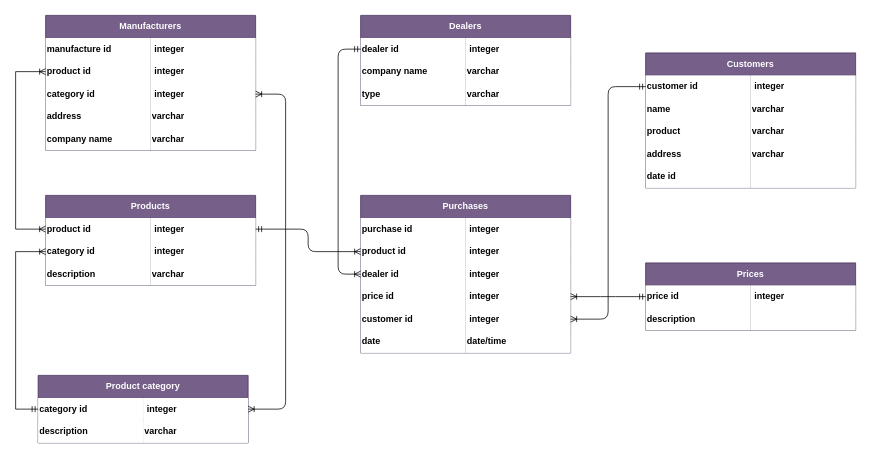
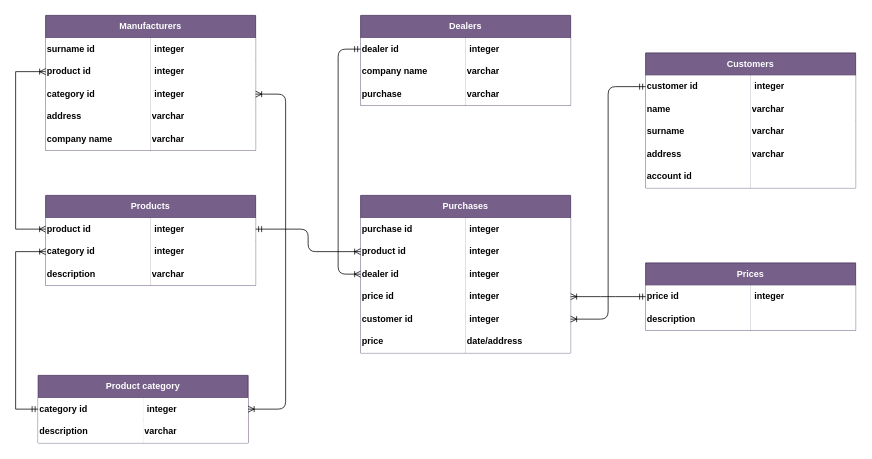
- <mxCell id="38" value="manufacture id" style="shape=partialRectangle;connectable=0;fillColor=#FFFFFF;top=0;left=0;bottom=0;right=0;fontStyle=1;overflow=hidden;html=1;whiteSpace=wrap;strokeColor=#000000;fontColor=#000000;perimeterSpacing=1;align=left;" vertex="1" parent="37"><mxGeometry width="140" height="30" as="geometry"><mxRectangle width="140" height="30" as="alternateBounds" /></mxGeometry></mxCell>
+ <mxCell id="38" value="surname id" style="shape=partialRectangle;connectable=0;fillColor=#FFFFFF;top=0;left=0;bottom=0;right=0;fontStyle=1;overflow=hidden;html=1;whiteSpace=wrap;strokeColor=#000000;fontColor=#000000;perimeterSpacing=1;align=left;" vertex="1" parent="37"><mxGeometry width="140" height="30" as="geometry"><mxRectangle width="140" height="30" as="alternateBounds" /></mxGeometry></mxCell>
- <mxCell id="34" value="&lt;font color=&quot;#000000&quot;&gt;&lt;span style=&quot;background-color: rgb(255, 255, 255);&quot;&gt;type&lt;/span&gt;&lt;/font&gt;" style="shape=partialRectangle;connectable=0;fillColor=#FFFFFF;top=0;left=0;bottom=0;right=0;fontStyle=1;overflow=hidden;html=1;whiteSpace=wrap;strokeWidth=1;strokeColor=#000000;perimeterSpacing=1;align=left;textShadow=0;" vertex="1" parent="33"><mxGeometry width="140" height="30" as="geometry"><mxRectangle width="140" height="30" as="alternateBounds" /></mxGeometry></mxCell>
+ <mxCell id="34" value="&lt;font color=&quot;#000000&quot;&gt;&lt;span style=&quot;background-color: rgb(255, 255, 255);&quot;&gt;purchase&lt;/span&gt;&lt;/font&gt;" style="shape=partialRectangle;connectable=0;fillColor=#FFFFFF;top=0;left=0;bottom=0;right=0;fontStyle=1;overflow=hidden;html=1;whiteSpace=wrap;strokeWidth=1;strokeColor=#000000;perimeterSpacing=1;align=left;textShadow=0;" vertex="1" parent="33"><mxGeometry width="140" height="30" as="geometry"><mxRectangle width="140" height="30" as="alternateBounds" /></mxGeometry></mxCell>
- <mxCell id="60" value="&lt;font color=&quot;#000000&quot;&gt;product&lt;/font&gt;" style="shape=partialRectangle;connectable=0;fillColor=#FFFFFF;top=0;left=0;bottom=0;right=0;fontStyle=1;overflow=hidden;html=1;whiteSpace=wrap;strokeWidth=1;strokeColor=#000000;perimeterSpacing=1;align=left;textShadow=0;" vertex="1" parent="59"><mxGeometry width="140" height="30" as="geometry"><mxRectangle width="140" height="30" as="alternateBounds" /></mxGeometry></mxCell>
+ <mxCell id="60" value="&lt;font color=&quot;#000000&quot;&gt;surname&lt;/font&gt;" style="shape=partialRectangle;connectable=0;fillColor=#FFFFFF;top=0;left=0;bottom=0;right=0;fontStyle=1;overflow=hidden;html=1;whiteSpace=wrap;strokeWidth=1;strokeColor=#000000;perimeterSpacing=1;align=left;textShadow=0;" vertex="1" parent="59"><mxGeometry width="140" height="30" as="geometry"><mxRectangle width="140" height="30" as="alternateBounds" /></mxGeometry></mxCell>
- <mxCell id="66" value="date id" style="shape=partialRectangle;connectable=0;fillColor=#FFFFFF;top=0;left=0;bottom=0;right=0;fontStyle=1;overflow=hidden;html=1;whiteSpace=wrap;strokeWidth=1;strokeColor=#000000;perimeterSpacing=1;align=left;textShadow=0;" vertex="1" parent="65"><mxGeometry width="140" height="30" as="geometry"><mxRectangle width="140" height="30" as="alternateBounds" /></mxGeometry></mxCell>
+ <mxCell id="66" value="account id" style="shape=partialRectangle;connectable=0;fillColor=#FFFFFF;top=0;left=0;bottom=0;right=0;fontStyle=1;overflow=hidden;html=1;whiteSpace=wrap;strokeWidth=1;strokeColor=#000000;perimeterSpacing=1;align=left;textShadow=0;" vertex="1" parent="65"><mxGeometry width="140" height="30" as="geometry"><mxRectangle width="140" height="30" as="alternateBounds" /></mxGeometry></mxCell>
- <mxCell id="85" value="&lt;font color=&quot;#000000&quot;&gt;date&lt;/font&gt;" style="shape=partialRectangle;connectable=0;fillColor=#FFFFFF;top=0;left=0;bottom=0;right=0;fontStyle=1;overflow=hidden;html=1;whiteSpace=wrap;strokeWidth=1;strokeColor=#000000;perimeterSpacing=1;align=left;textShadow=0;" vertex="1" parent="84"><mxGeometry width="140" height="30" as="geometry"><mxRectangle width="140" height="30" as="alternateBounds" /></mxGeometry></mxCell>
+ <mxCell id="85" value="&lt;font color=&quot;#000000&quot;&gt;price&lt;/font&gt;" style="shape=partialRectangle;connectable=0;fillColor=#FFFFFF;top=0;left=0;bottom=0;right=0;fontStyle=1;overflow=hidden;html=1;whiteSpace=wrap;strokeWidth=1;strokeColor=#000000;perimeterSpacing=1;align=left;textShadow=0;" vertex="1" parent="84"><mxGeometry width="140" height="30" as="geometry"><mxRectangle width="140" height="30" as="alternateBounds" /></mxGeometry></mxCell>
- <mxCell id="86" value="date/time" style="shape=partialRectangle;connectable=0;fillColor=#FFFFFF;top=0;left=0;bottom=0;right=0;fontStyle=1;overflow=hidden;html=1;whiteSpace=wrap;strokeColor=#000000;fontColor=#000000;perimeterSpacing=1;align=left;" vertex="1" parent="84"><mxGeometry x="140" width="140" height="30" as="geometry"><mxRectangle width="140" height="30" as="alternateBounds" /></mxGeometry></mxCell>
+ <mxCell id="86" value="date/address" style="shape=partialRectangle;connectable=0;fillColor=#FFFFFF;top=0;left=0;bottom=0;right=0;fontStyle=1;overflow=hidden;html=1;whiteSpace=wrap;strokeColor=#000000;fontColor=#000000;perimeterSpacing=1;align=left;" vertex="1" parent="84"><mxGeometry x="140" width="140" height="30" as="geometry"><mxRectangle width="140" height="30" as="alternateBounds" /></mxGeometry></mxCell>
